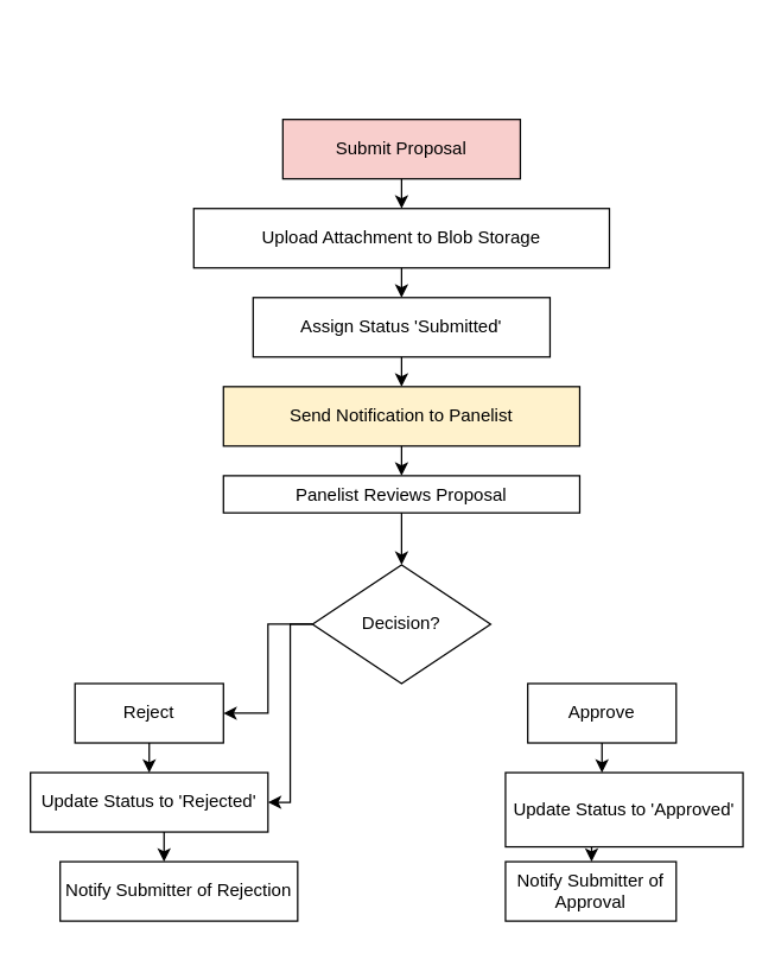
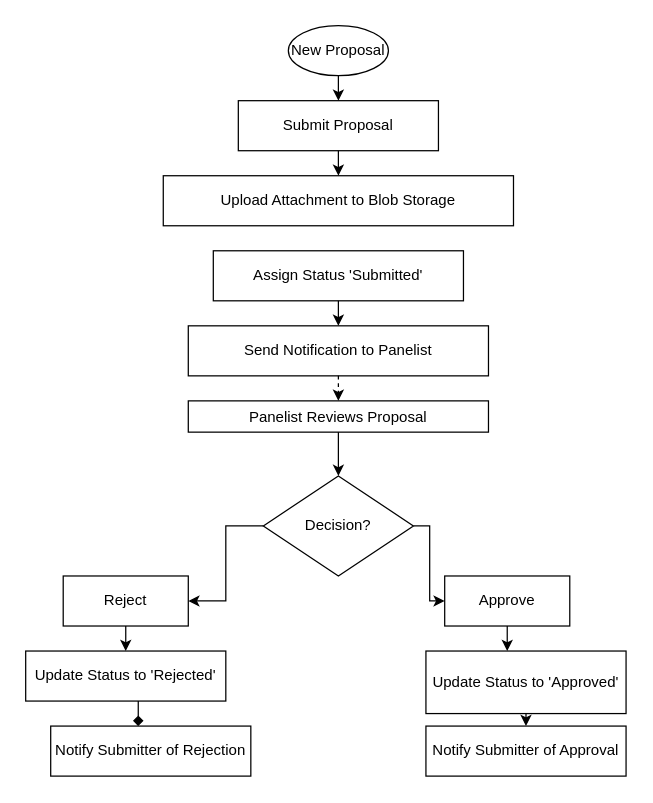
+ <mxCell id="2" value="New Proposal" style="shape=ellipse;whiteSpace=wrap;html=1;" parent="1" vertex="1"><mxGeometry x="230" y="20" width="80" height="40" as="geometry" /></mxCell>
+ <mxCell id="15" value="" style="edgeStyle=elbowEdgeStyle;html=1;rounded=0;orthogonalLoop=1;jettySize=auto;" parent="1" source="2" target="3" edge="1"><mxGeometry relative="1" as="geometry" /></mxCell>
- <mxCell id="3" value="Submit Proposal" style="rounded=0;whiteSpace=wrap;html=1;fillColor=#f8cecc;" parent="1" vertex="1"><mxGeometry x="190" y="80" width="160" height="40" as="geometry" /></mxCell>
+ <mxCell id="3" value="Submit Proposal" style="rounded=0;whiteSpace=wrap;html=1;" parent="1" vertex="1"><mxGeometry x="190" y="80" width="160" height="40" as="geometry" /></mxCell>
- <mxCell id="17" value="" style="edgeStyle=elbowEdgeStyle;html=1;rounded=0;orthogonalLoop=1;jettySize=auto;" parent="1" source="4" target="5" edge="1"><mxGeometry relative="1" as="geometry" /></mxCell>
- <mxCell id="6" value="Send Notification to Panelist" style="rounded=0;whiteSpace=wrap;html=1;fillColor=#fff2cc;" parent="1" vertex="1"><mxGeometry x="150" y="260" width="240" height="40" as="geometry" /></mxCell>
+ <mxCell id="6" value="Send Notification to Panelist" style="rounded=0;whiteSpace=wrap;html=1;" parent="1" vertex="1"><mxGeometry x="150" y="260" width="240" height="40" as="geometry" /></mxCell>
- <mxCell id="19" value="" style="edgeStyle=elbowEdgeStyle;html=1;rounded=0;orthogonalLoop=1;jettySize=auto;" parent="1" source="6" target="7" edge="1"><mxGeometry relative="1" as="geometry" /></mxCell>
+ <mxCell id="19" value="" style="edgeStyle=elbowEdgeStyle;html=1;rounded=0;orthogonalLoop=1;jettySize=auto;dashed=1;" parent="1" source="6" target="7" edge="1"><mxGeometry relative="1" as="geometry" /></mxCell>
- <mxCell id="21" value="" style="edgeStyle=elbowEdgeStyle;html=1;rounded=0;orthogonalLoop=1;jettySize=auto;" parent="1" source="8" target="13" edge="1"><mxGeometry relative="1" as="geometry" /></mxCell>
+ <mxCell id="21" value="" style="edgeStyle=elbowEdgeStyle;html=1;rounded=0;orthogonalLoop=1;jettySize=auto;" parent="1" source="8" target="9" edge="1"><mxGeometry relative="1" as="geometry" /></mxCell>
- <mxCell id="27" value="" style="edgeStyle=elbowEdgeStyle;html=1;rounded=0;orthogonalLoop=1;jettySize=auto;" parent="1" source="13" target="14" edge="1"><mxGeometry relative="1" as="geometry" /></mxCell>
+ <mxCell id="27" value="" style="edgeStyle=elbowEdgeStyle;html=1;rounded=0;orthogonalLoop=1;jettySize=auto;endArrow=diamond;" parent="1" source="13" target="14" edge="1"><mxGeometry relative="1" as="geometry" /></mxCell>
- <mxCell id="11" value="Notify Submitter of Approval" style="rounded=0;whiteSpace=wrap;html=1;" parent="1" vertex="1"><mxGeometry x="340" y="580" width="115" height="40" as="geometry" /></mxCell>
+ <mxCell id="11" value="Notify Submitter of Approval" style="rounded=0;whiteSpace=wrap;html=1;" parent="1" vertex="1"><mxGeometry x="340" y="580" width="160" height="40" as="geometry" /></mxCell>
